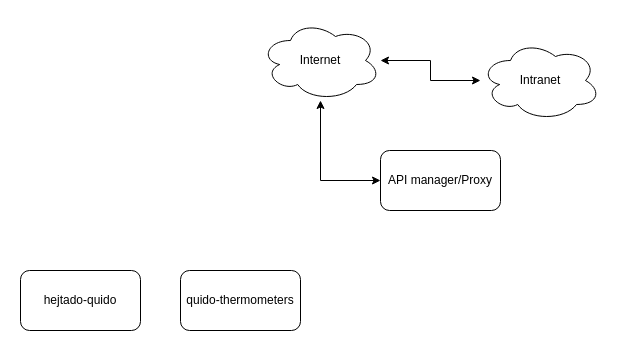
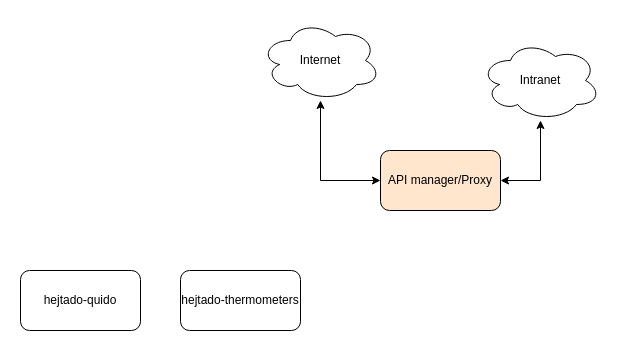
- <mxCell id="4" style="edgeStyle=orthogonalEdgeStyle;rounded=0;orthogonalLoop=1;jettySize=auto;html=1;startArrow=classic;startFill=1;" edge="1" parent="1" source="5" target="3"><mxGeometry relative="1" as="geometry" /></mxCell>
+ <mxCell id="4" style="edgeStyle=orthogonalEdgeStyle;rounded=0;orthogonalLoop=1;jettySize=auto;html=1;entryX=1;entryY=0.5;entryDx=0;entryDy=0;startArrow=classic;startFill=1;" edge="1" parent="1" source="5" target="6"><mxGeometry relative="1" as="geometry" /></mxCell>
- <mxCell id="6" value="API manager/Proxy" style="rounded=1;whiteSpace=wrap;html=1;" vertex="1" parent="1"><mxGeometry x="380" y="150" width="120" height="60" as="geometry" /></mxCell>
+ <mxCell id="6" value="API manager/Proxy" style="rounded=1;whiteSpace=wrap;html=1;fillColor=#ffe6cc;" vertex="1" parent="1"><mxGeometry x="380" y="150" width="120" height="60" as="geometry" /></mxCell>
- <mxCell id="8" value="quido-thermometers" style="rounded=1;whiteSpace=wrap;html=1;" vertex="1" parent="1"><mxGeometry x="180" y="270" width="120" height="60" as="geometry" /></mxCell>
+ <mxCell id="8" value="hejtado-thermometers" style="rounded=1;whiteSpace=wrap;html=1;" vertex="1" parent="1"><mxGeometry x="180" y="270" width="120" height="60" as="geometry" /></mxCell>
